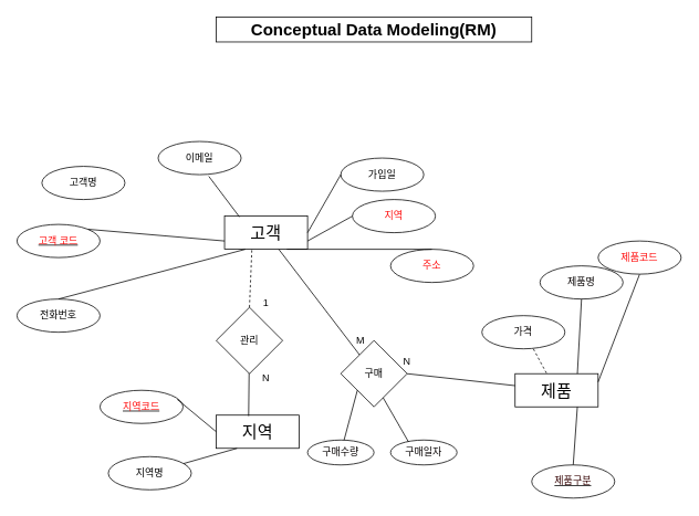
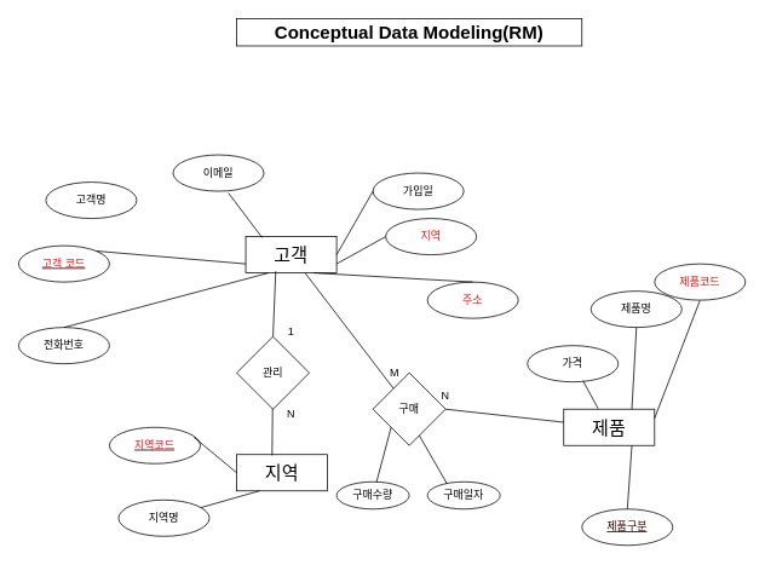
- <mxCell id="6" value="&lt;font color=&quot;#ff0a0a&quot;&gt;주소&lt;/font&gt;" style="ellipse;whiteSpace=wrap;html=1;align=center;" parent="1" vertex="1"><mxGeometry x="470" y="300" width="100" height="40" as="geometry" /></mxCell>
+ <mxCell id="6" value="&lt;font color=&quot;#ff0a0a&quot;&gt;주소&lt;/font&gt;" style="ellipse;whiteSpace=wrap;html=1;align=center;" parent="1" vertex="1"><mxGeometry x="470" y="310" width="100" height="40" as="geometry" /></mxCell>
- <mxCell id="29" value="" style="endArrow=none;html=1;rounded=0;entryX=0.33;entryY=0.95;entryDx=0;entryDy=0;entryPerimeter=0;exitX=0.5;exitY=0;exitDx=0;exitDy=0;dashed=1;" edge="1" parent="1" source="27" target="2"><mxGeometry width="50" height="50" relative="1" as="geometry"><mxPoint x="350" y="600" as="sourcePoint" /><mxPoint x="450" y="310" as="targetPoint" /></mxGeometry></mxCell>
+ <mxCell id="29" value="" style="endArrow=none;html=1;rounded=0;entryX=0.33;entryY=0.95;entryDx=0;entryDy=0;entryPerimeter=0;exitX=0.5;exitY=0;exitDx=0;exitDy=0;" edge="1" parent="1" source="27" target="2"><mxGeometry width="50" height="50" relative="1" as="geometry"><mxPoint x="350" y="600" as="sourcePoint" /><mxPoint x="450" y="310" as="targetPoint" /></mxGeometry></mxCell>
- <mxCell id="41" value="" style="endArrow=none;html=1;rounded=0;exitX=0.377;exitY=-0.019;exitDx=0;exitDy=0;entryX=0.612;entryY=0.966;entryDx=0;entryDy=0;entryPerimeter=0;exitPerimeter=0;dashed=1;" edge="1" parent="1" source="21" target="40"><mxGeometry relative="1" as="geometry"><mxPoint x="700" y="570" as="sourcePoint" /><mxPoint x="705" y="500" as="targetPoint" /></mxGeometry></mxCell>
+ <mxCell id="41" value="" style="endArrow=none;html=1;rounded=0;exitX=0.377;exitY=-0.019;exitDx=0;exitDy=0;entryX=0.612;entryY=0.966;entryDx=0;entryDy=0;entryPerimeter=0;exitPerimeter=0;" edge="1" parent="1" source="21" target="40"><mxGeometry relative="1" as="geometry"><mxPoint x="700" y="570" as="sourcePoint" /><mxPoint x="705" y="500" as="targetPoint" /></mxGeometry></mxCell>
